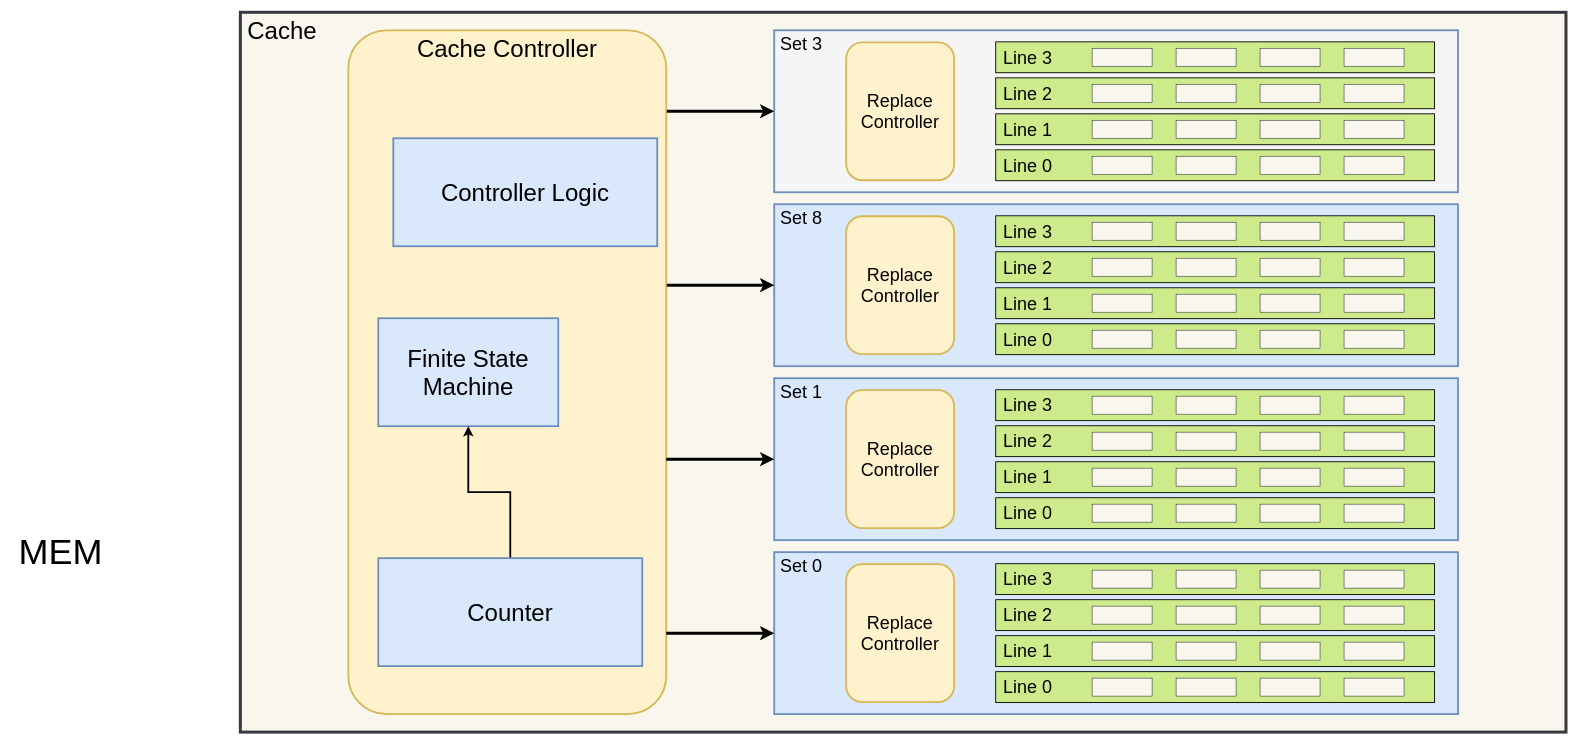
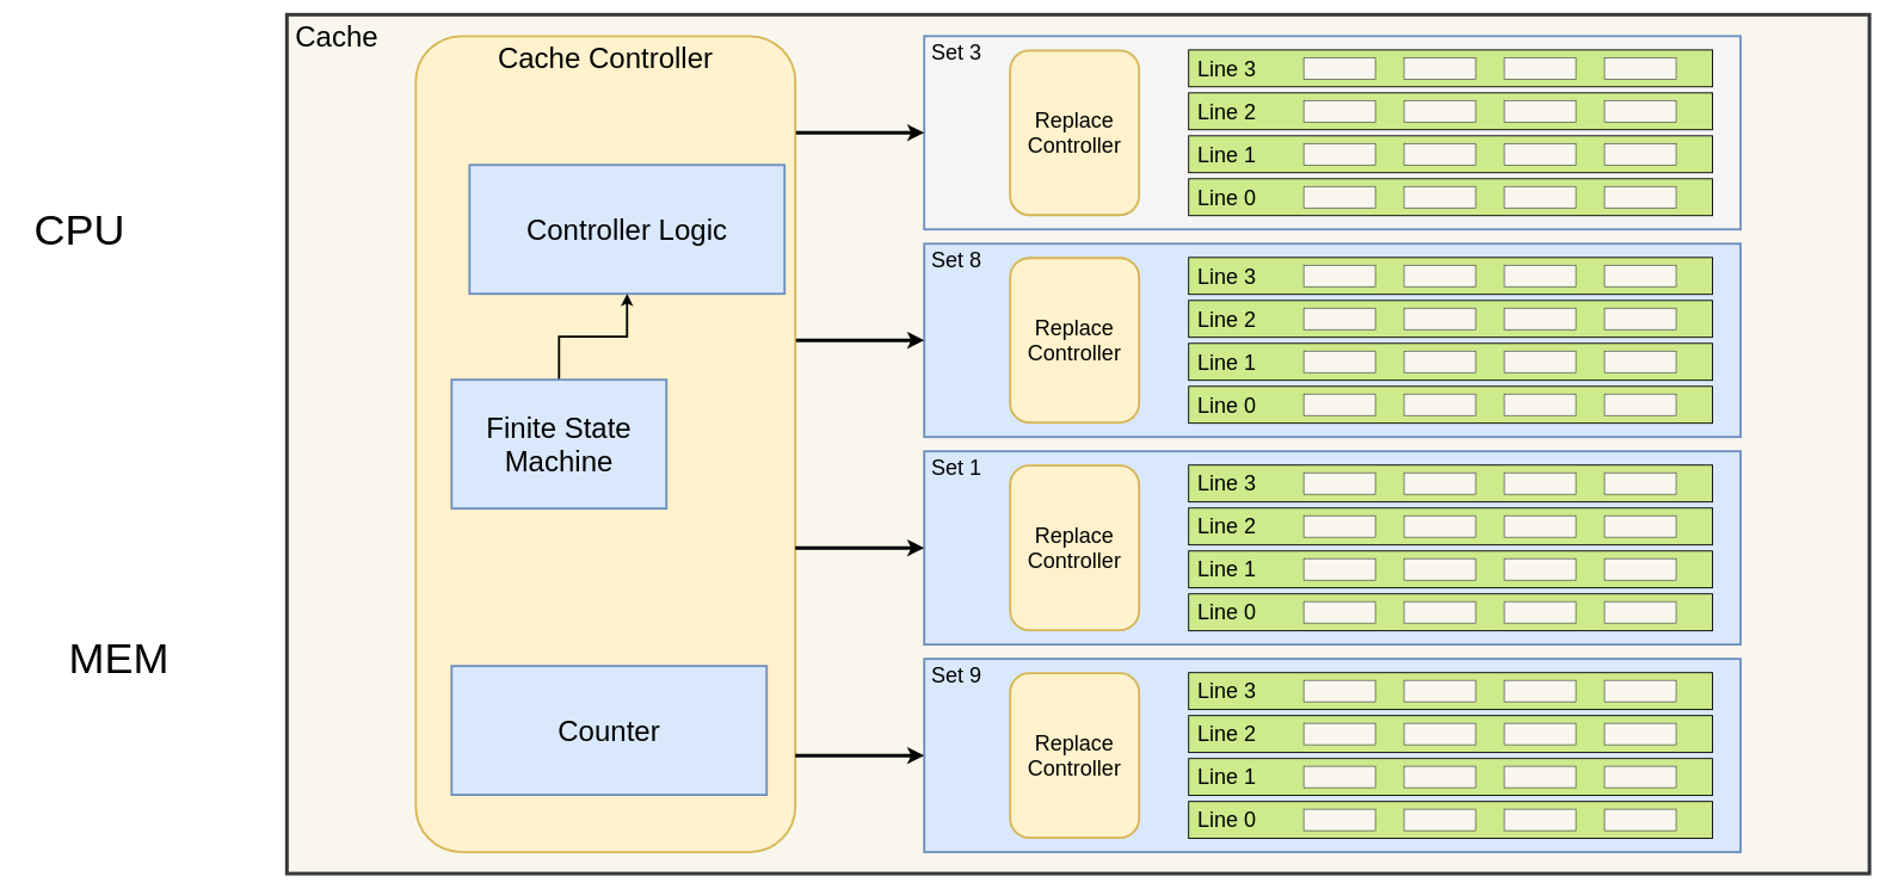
+ <mxCell id="138" value="&lt;font style=&quot;font-size: 60px&quot;&gt;CPU&lt;/font&gt;" style="text;html=1;align=center;verticalAlign=middle;resizable=0;points=[];autosize=1;fontSize=40;fontColor=#000000;fontStyle=0" vertex="1" parent="1"><mxGeometry x="40" y="290" width="140" height="60" as="geometry" /></mxCell>
+ <mxCell id="130" style="edgeStyle=orthogonalEdgeStyle;rounded=0;orthogonalLoop=1;jettySize=auto;html=1;exitX=0.5;exitY=0;exitDx=0;exitDy=0;entryX=0.5;entryY=1;entryDx=0;entryDy=0;endSize=8;strokeColor=#000000;strokeWidth=3;fontSize=40;fontColor=#FFFFFF;" edge="1" parent="1" source="131" target="129"><mxGeometry relative="1" as="geometry" /></mxCell>
- <mxCell id="132" style="edgeStyle=orthogonalEdgeStyle;rounded=0;orthogonalLoop=1;jettySize=auto;html=1;exitX=0.5;exitY=0;exitDx=0;exitDy=0;entryX=0.5;entryY=1;entryDx=0;entryDy=0;fontSize=40;fontColor=#FFFFFF;strokeColor=#000000;strokeWidth=3;endSize=8;" edge="1" parent="1" source="133" target="131"><mxGeometry relative="1" as="geometry" /></mxCell>
- <mxCell id="139" value="&lt;font style=&quot;font-size: 60px&quot;&gt;MEM&lt;/font&gt;" style="text;html=1;align=center;verticalAlign=middle;resizable=0;points=[];autosize=1;fontSize=40;fontColor=#000000;fontStyle=0" vertex="1" parent="1"><mxGeometry x="20" y="890" width="160" height="60" as="geometry" /></mxCell>
+ <mxCell id="139" value="&lt;font style=&quot;font-size: 60px&quot;&gt;MEM&lt;/font&gt;" style="text;html=1;align=center;verticalAlign=middle;resizable=0;points=[];autosize=1;fontSize=40;fontColor=#000000;fontStyle=0" vertex="1" parent="1"><mxGeometry x="85" y="890" width="160" height="60" as="geometry" /></mxCell>
- <mxCell id="98" value="&lt;font style=&quot;font-size: 30px&quot;&gt;Set 0&lt;/font&gt;" style="rounded=0;html=1;strokeColor=#6c8ebf;strokeWidth=3;fillColor=#dae8fc;labelPosition=center;verticalLabelPosition=middle;align=left;verticalAlign=top;spacing=0;whiteSpace=wrap;spacingLeft=10;spacingTop=0;fontColor=#000000;" vertex="1" parent="97"><mxGeometry width="1140" height="270" as="geometry" /></mxCell>
+ <mxCell id="98" value="&lt;font style=&quot;font-size: 30px&quot;&gt;Set 9&lt;/font&gt;" style="rounded=0;html=1;strokeColor=#6c8ebf;strokeWidth=3;fillColor=#dae8fc;labelPosition=center;verticalLabelPosition=middle;align=left;verticalAlign=top;spacing=0;whiteSpace=wrap;spacingLeft=10;spacingTop=0;fontColor=#000000;" vertex="1" parent="97"><mxGeometry width="1140" height="270" as="geometry" /></mxCell>
